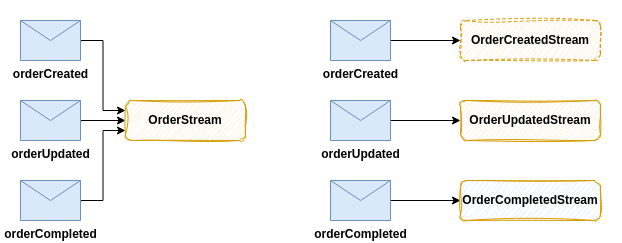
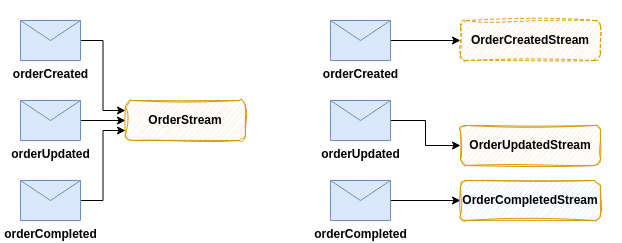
- <mxCell id="16" value="OrderUpdatedStream" style="rounded=1;whiteSpace=wrap;html=1;fillColor=#ffe6cc;strokeColor=#d79b00;sketch=1;curveFitting=1;jiggle=2;fontStyle=1" vertex="1" parent="1"><mxGeometry x="460" y="100" width="140" height="40" as="geometry" /></mxCell>
+ <mxCell id="16" value="OrderUpdatedStream" style="rounded=1;whiteSpace=wrap;html=1;fillColor=#ffe6cc;strokeColor=#d79b00;sketch=1;curveFitting=1;jiggle=2;fontStyle=1" vertex="1" parent="1"><mxGeometry x="460" y="125" width="140" height="40" as="geometry" /></mxCell>
